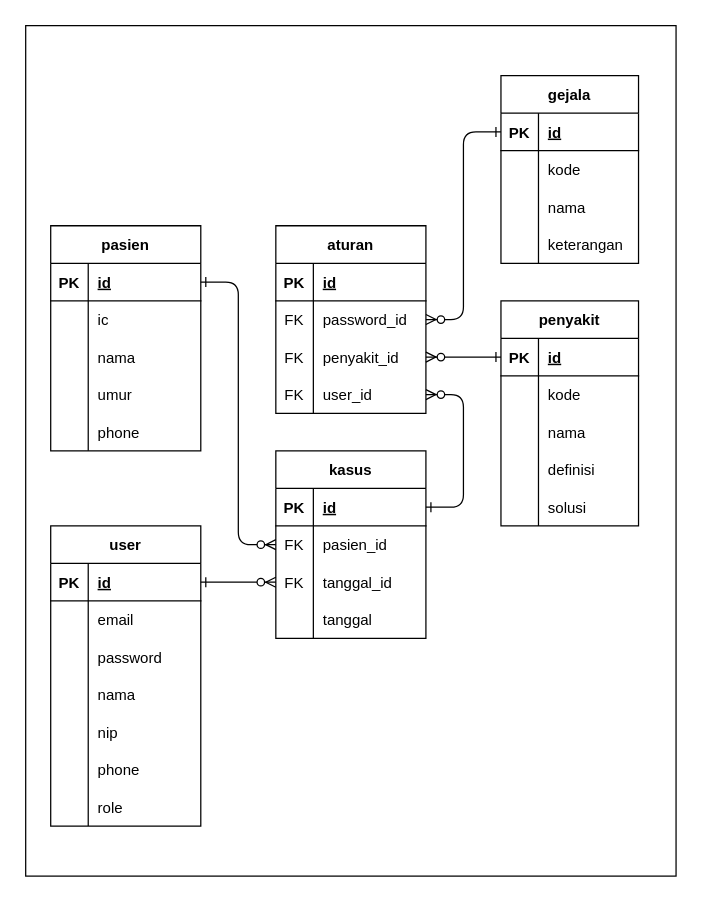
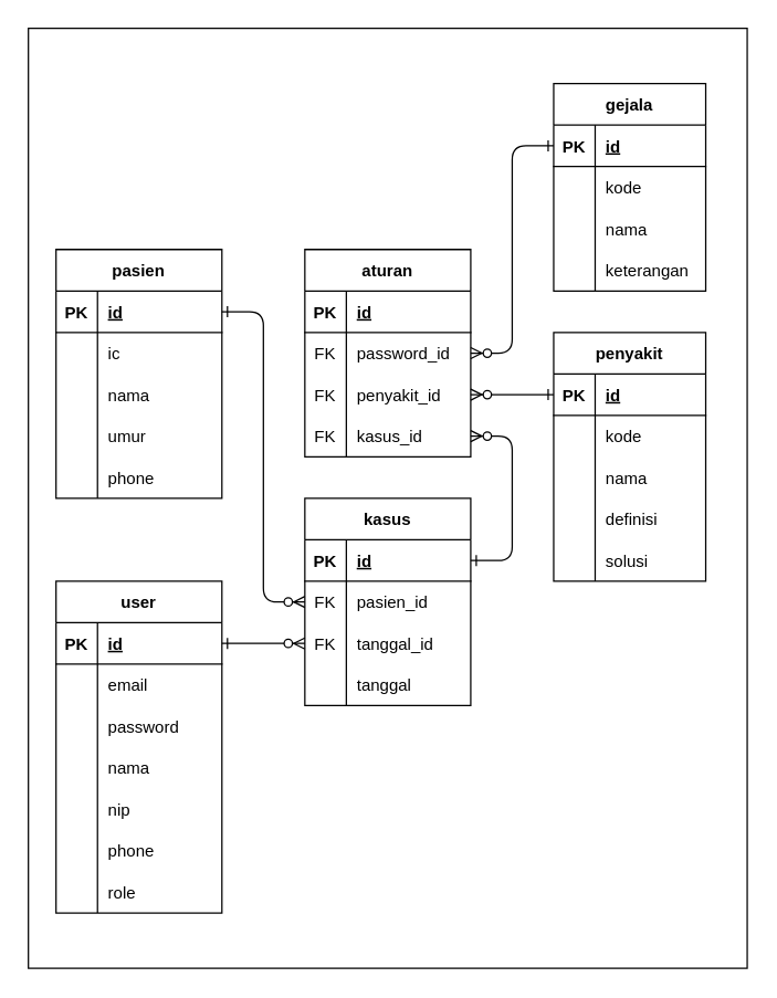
- <mxCell id="97" value="user_id" style="shape=partialRectangle;connectable=0;fillColor=none;top=0;left=0;bottom=0;right=0;align=left;spacingLeft=6;overflow=hidden;" parent="95" vertex="1"><mxGeometry x="30" width="90" height="30" as="geometry"><mxRectangle width="90" height="30" as="alternateBounds" /></mxGeometry></mxCell>
+ <mxCell id="97" value="kasus_id" style="shape=partialRectangle;connectable=0;fillColor=none;top=0;left=0;bottom=0;right=0;align=left;spacingLeft=6;overflow=hidden;" parent="95" vertex="1"><mxGeometry x="30" width="90" height="30" as="geometry"><mxRectangle width="90" height="30" as="alternateBounds" /></mxGeometry></mxCell>
